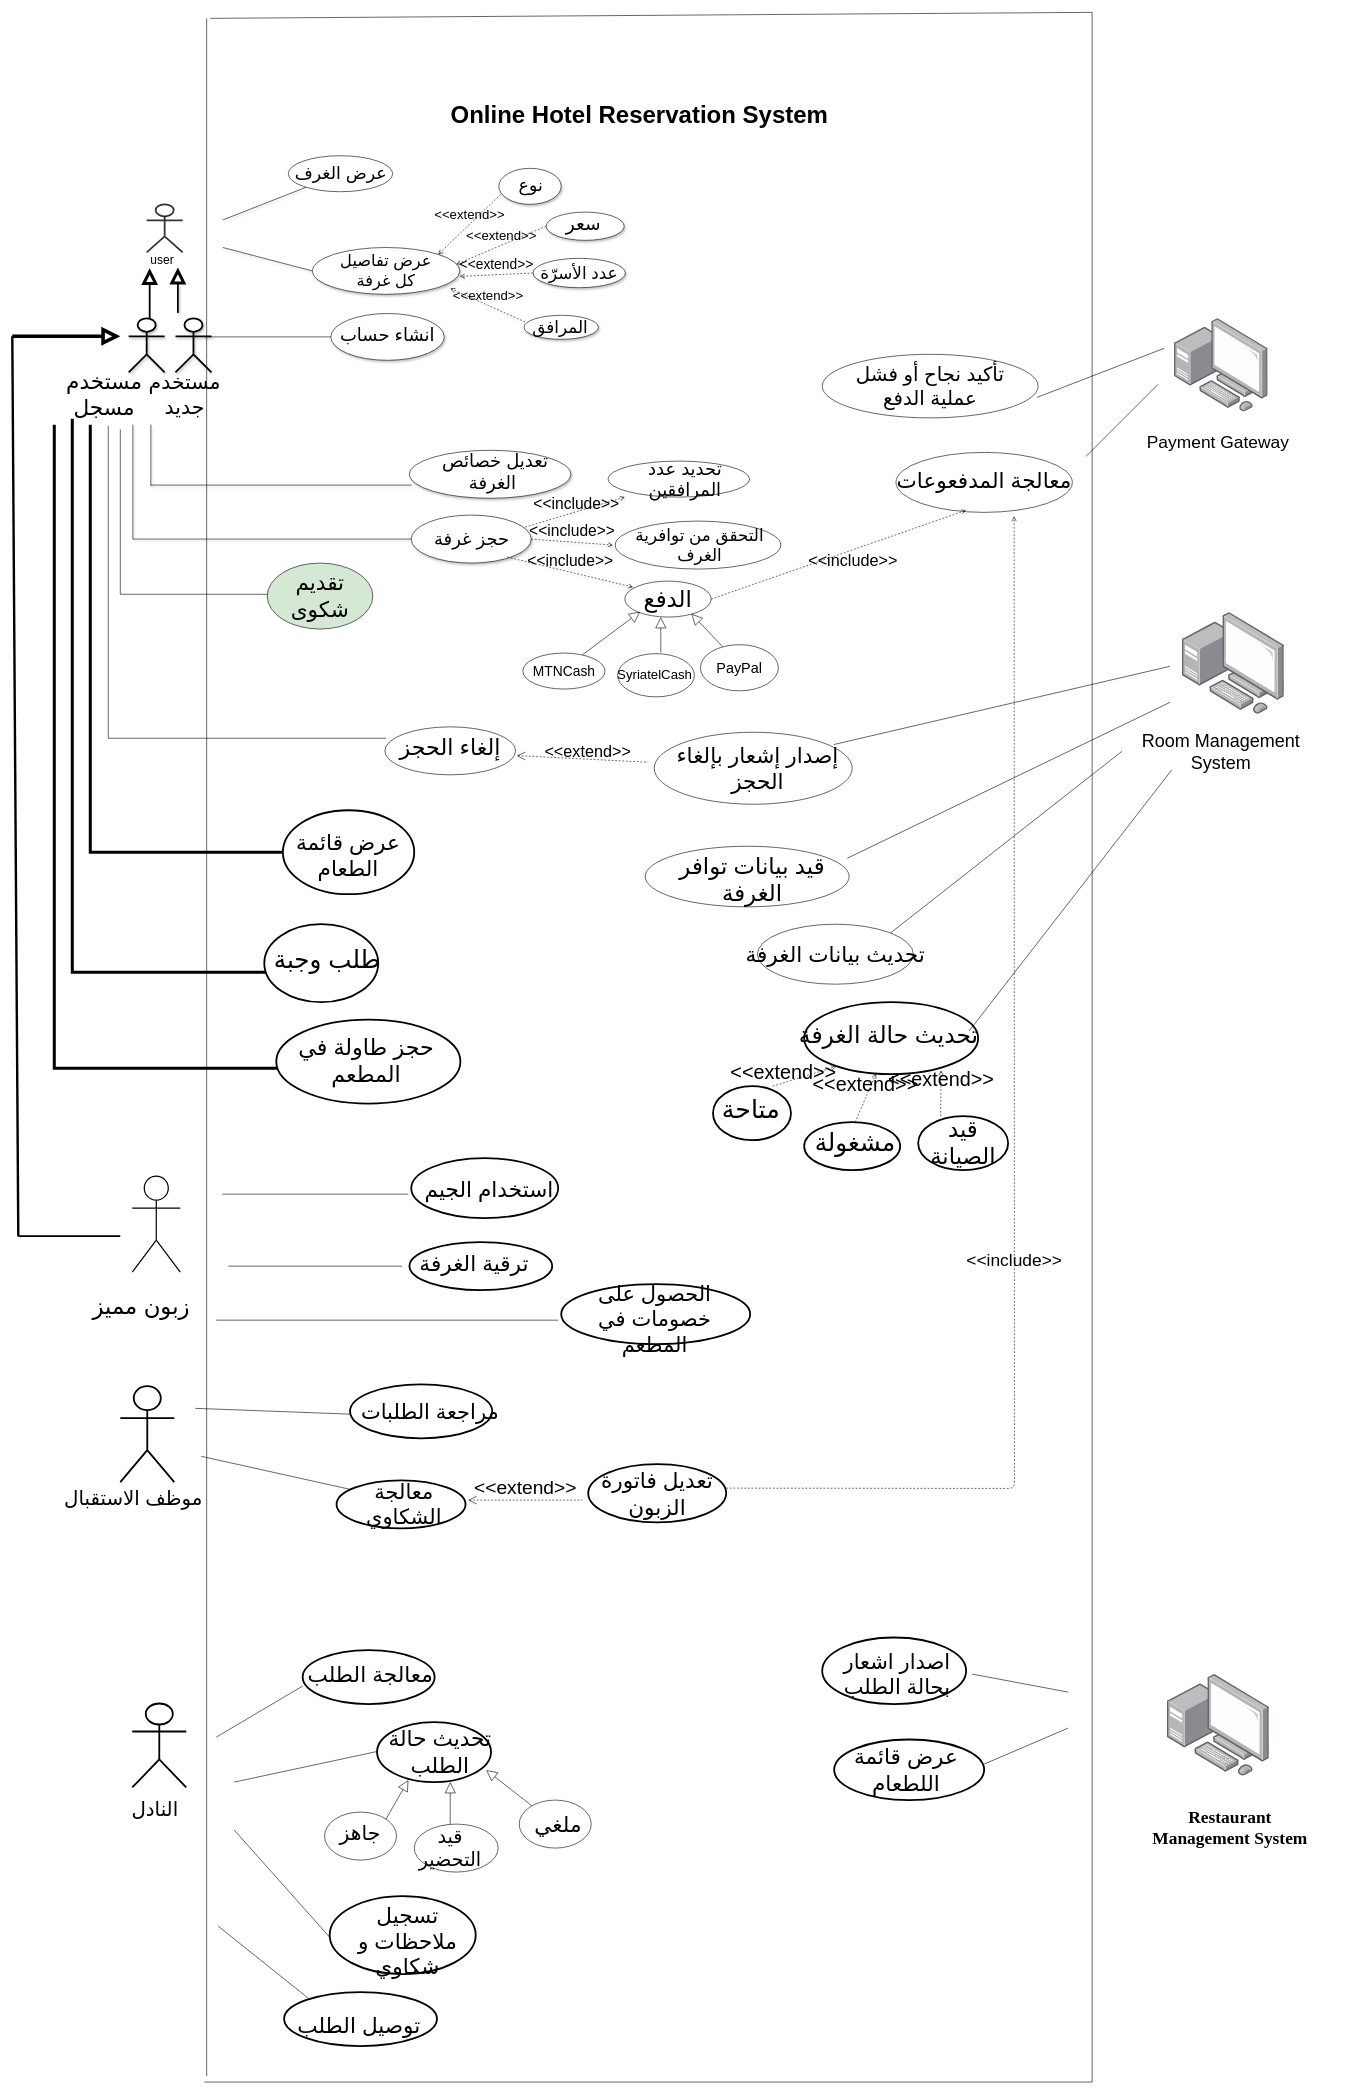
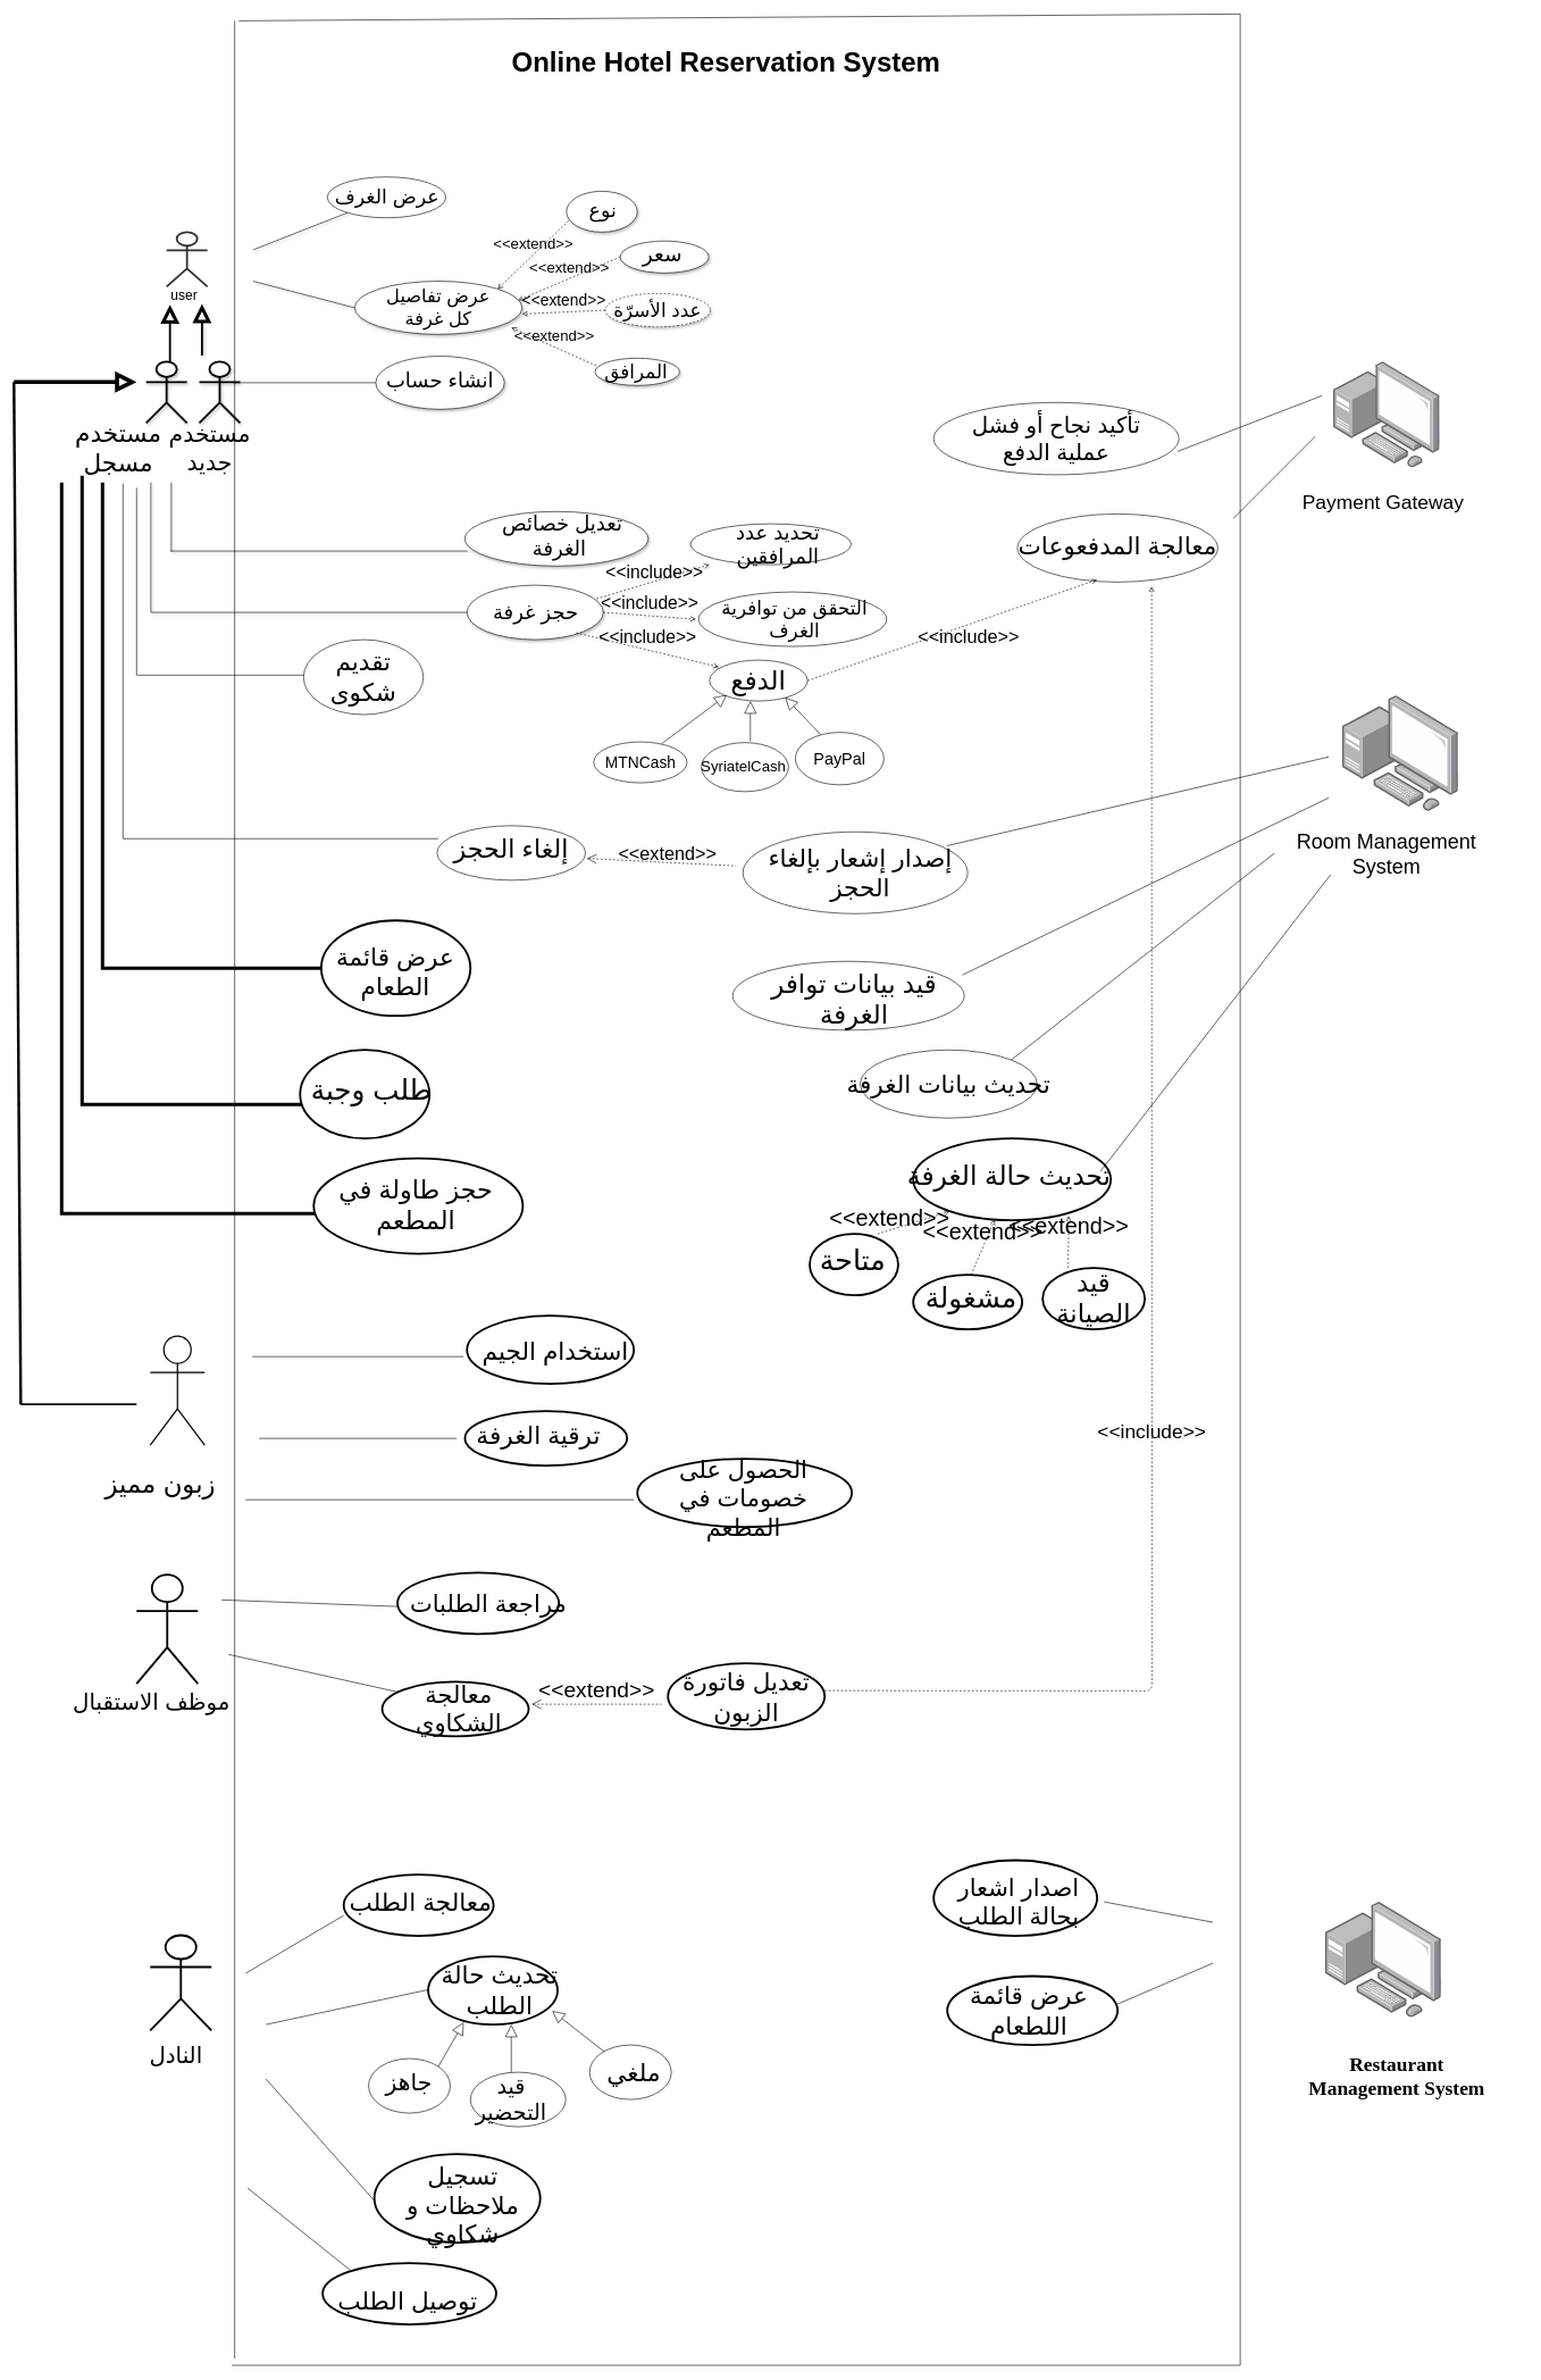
- <mxCell id="106" value="&lt;font style=&quot;font-size: 40px&quot;&gt;Online Hotel Reservation System&lt;/font&gt;" style="text;strokeColor=none;fillColor=none;html=1;fontSize=24;fontStyle=1;verticalAlign=middle;align=center;" parent="1" vertex="1"><mxGeometry x="490" y="150" width="1150" height="80" as="geometry" /></mxCell>
+ <mxCell id="106" value="&lt;font style=&quot;font-size: 40px&quot;&gt;Online Hotel Reservation System&lt;/font&gt;" style="text;strokeColor=none;fillColor=none;html=1;fontSize=24;fontStyle=1;verticalAlign=middle;align=center;" parent="1" vertex="1"><mxGeometry x="490" y="50" width="1150" height="80" as="geometry" /></mxCell>
- <mxCell id="24" value="&lt;font style=&quot;font-size: 28px&quot;&gt;عدد الأسرّة&lt;/font&gt;" style="ellipse;whiteSpace=wrap;html=1;shadow=1;strokeColor=#000000;strokeWidth=1;fontColor=none;align=center;" parent="1" vertex="1"><mxGeometry x="888" y="430" width="154" height="49" as="geometry" /></mxCell>
+ <mxCell id="24" value="&lt;font style=&quot;font-size: 28px&quot;&gt;عدد الأسرّة&lt;/font&gt;" style="ellipse;whiteSpace=wrap;html=1;shadow=1;strokeColor=#000000;strokeWidth=1;fontColor=none;align=center;dashed=1;" parent="1" vertex="1"><mxGeometry x="888" y="430" width="154" height="49" as="geometry" /></mxCell>
- <mxCell id="108" value="&lt;font style=&quot;font-size: 36px&quot;&gt;تقديم شكوى&lt;/font&gt;" style="ellipse;whiteSpace=wrap;html=1;fillColor=#d5e8d4;" parent="1" vertex="1"><mxGeometry x="445" y="938" width="176" height="110" as="geometry" /></mxCell>
+ <mxCell id="108" value="&lt;font style=&quot;font-size: 36px&quot;&gt;تقديم شكوى&lt;/font&gt;" style="ellipse;whiteSpace=wrap;html=1;" parent="1" vertex="1"><mxGeometry x="445" y="938" width="176" height="110" as="geometry" /></mxCell>
